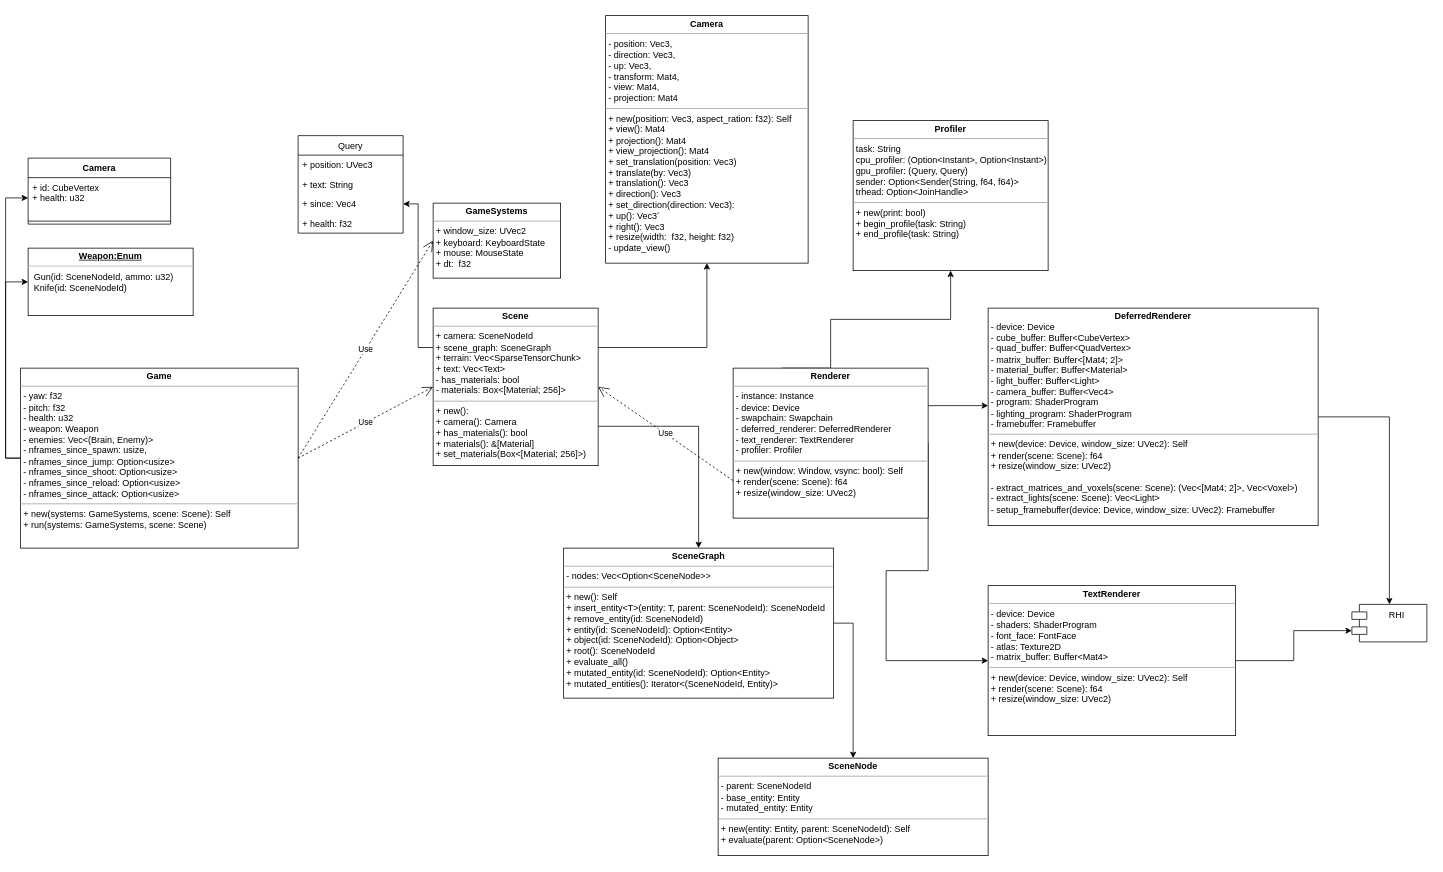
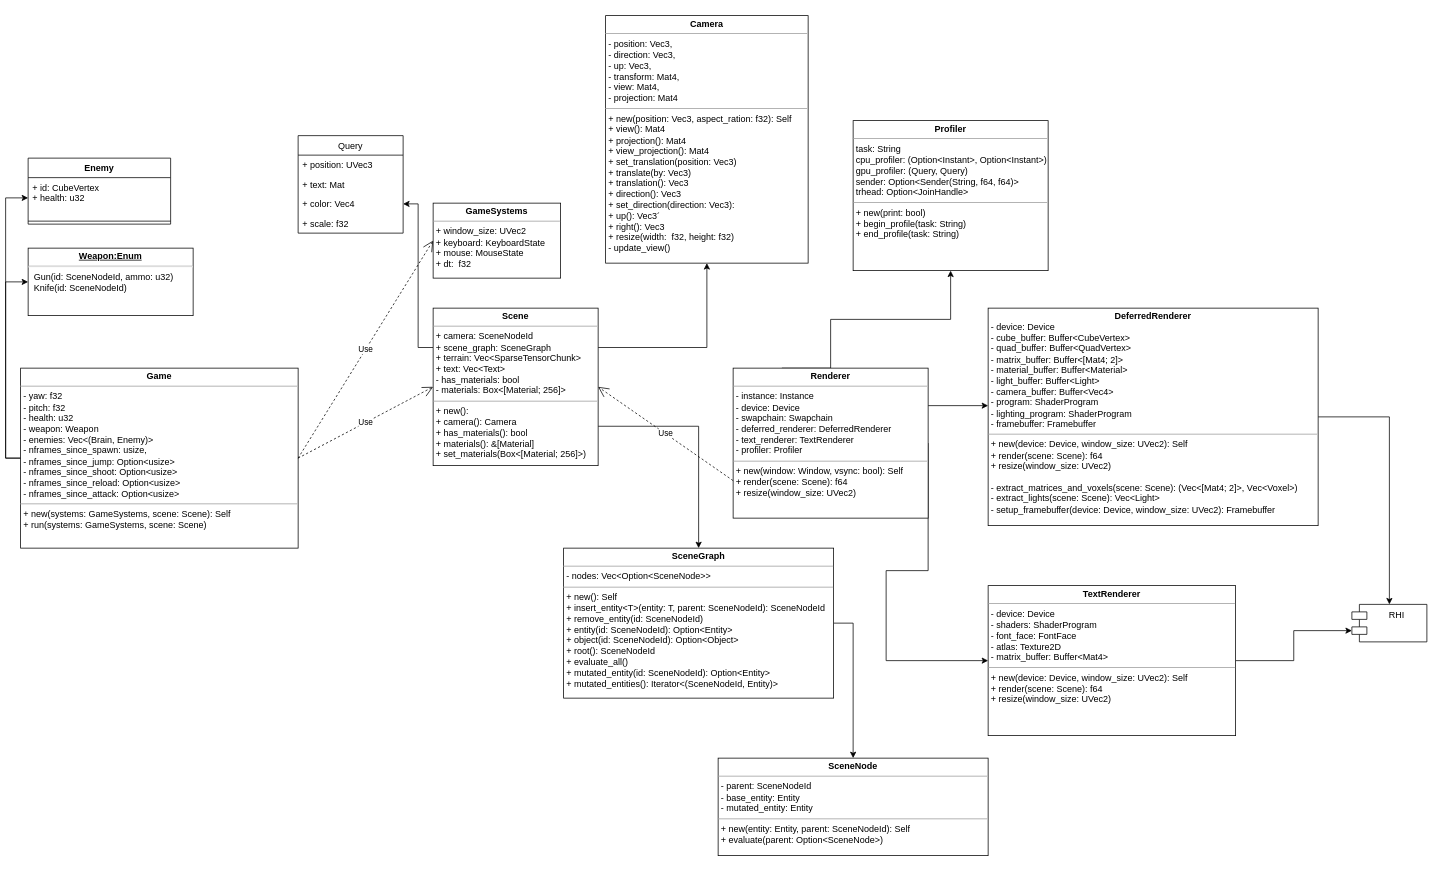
- <mxCell id="25" value="Camera" style="swimlane;fontStyle=1;align=center;verticalAlign=top;childLayout=stackLayout;horizontal=1;startSize=26;horizontalStack=0;resizeParent=1;resizeParentMax=0;resizeLast=0;collapsible=1;marginBottom=0;" parent="1" vertex="1"><mxGeometry x="30" y="210" width="190" height="88" as="geometry" /></mxCell>
+ <mxCell id="25" value="Enemy" style="swimlane;fontStyle=1;align=center;verticalAlign=top;childLayout=stackLayout;horizontal=1;startSize=26;horizontalStack=0;resizeParent=1;resizeParentMax=0;resizeLast=0;collapsible=1;marginBottom=0;" parent="1" vertex="1"><mxGeometry x="30" y="210" width="190" height="88" as="geometry" /></mxCell>
- <mxCell id="31" value="+ text: String" style="text;strokeColor=none;fillColor=none;align=left;verticalAlign=top;spacingLeft=4;spacingRight=4;overflow=hidden;rotatable=0;points=[[0,0.5],[1,0.5]];portConstraint=eastwest;" vertex="1" parent="29"><mxGeometry y="52" width="140" height="26" as="geometry" /></mxCell>
+ <mxCell id="31" value="+ text: Mat" style="text;strokeColor=none;fillColor=none;align=left;verticalAlign=top;spacingLeft=4;spacingRight=4;overflow=hidden;rotatable=0;points=[[0,0.5],[1,0.5]];portConstraint=eastwest;" vertex="1" parent="29"><mxGeometry y="52" width="140" height="26" as="geometry" /></mxCell>
- <mxCell id="32" value="+ since: Vec4" style="text;strokeColor=none;fillColor=none;align=left;verticalAlign=top;spacingLeft=4;spacingRight=4;overflow=hidden;rotatable=0;points=[[0,0.5],[1,0.5]];portConstraint=eastwest;" vertex="1" parent="29"><mxGeometry y="78" width="140" height="26" as="geometry" /></mxCell>
+ <mxCell id="32" value="+ color: Vec4" style="text;strokeColor=none;fillColor=none;align=left;verticalAlign=top;spacingLeft=4;spacingRight=4;overflow=hidden;rotatable=0;points=[[0,0.5],[1,0.5]];portConstraint=eastwest;" vertex="1" parent="29"><mxGeometry y="78" width="140" height="26" as="geometry" /></mxCell>
- <mxCell id="33" value="+ health: f32" style="text;strokeColor=none;fillColor=none;align=left;verticalAlign=top;spacingLeft=4;spacingRight=4;overflow=hidden;rotatable=0;points=[[0,0.5],[1,0.5]];portConstraint=eastwest;" vertex="1" parent="29"><mxGeometry y="104" width="140" height="26" as="geometry" /></mxCell>
+ <mxCell id="33" value="+ scale: f32" style="text;strokeColor=none;fillColor=none;align=left;verticalAlign=top;spacingLeft=4;spacingRight=4;overflow=hidden;rotatable=0;points=[[0,0.5],[1,0.5]];portConstraint=eastwest;" vertex="1" parent="29"><mxGeometry y="104" width="140" height="26" as="geometry" /></mxCell>
